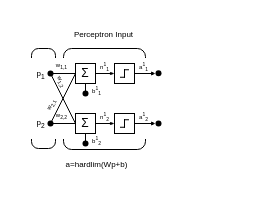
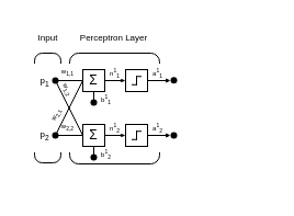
+ <mxCell id="3" value="&lt;font style=&quot;font-size: 8px;&quot;&gt;Input&lt;/font&gt;" style="text;html=1;align=center;verticalAlign=middle;resizable=0;points=[];autosize=1;strokeColor=none;fillColor=none;" vertex="1" parent="1"><mxGeometry x="25" y="20" width="36" height="26" as="geometry" /></mxCell>
- <mxCell id="43" value="&lt;font style=&quot;font-size: 8px;&quot;&gt;Perceptron Input&lt;/font&gt;" style="text;html=1;align=center;verticalAlign=middle;resizable=0;points=[];autosize=1;strokeColor=none;fillColor=none;" vertex="1" parent="1"><mxGeometry x="63" y="20" width="79" height="26" as="geometry" /></mxCell>
+ <mxCell id="43" value="&lt;font style=&quot;font-size: 8px;&quot;&gt;Perceptron Layer&lt;/font&gt;" style="text;html=1;align=center;verticalAlign=middle;resizable=0;points=[];autosize=1;strokeColor=none;fillColor=none;" vertex="1" parent="1"><mxGeometry x="63" y="20" width="79" height="26" as="geometry" /></mxCell>
- <mxCell id="44" value="a=hardlim(Wp+b)" style="text;html=1;align=center;verticalAlign=middle;resizable=0;points=[];autosize=1;strokeColor=none;fillColor=none;fontSize=8;" vertex="1" parent="1"><mxGeometry x="55.5" y="153" width="80" height="22" as="geometry" /></mxCell>
